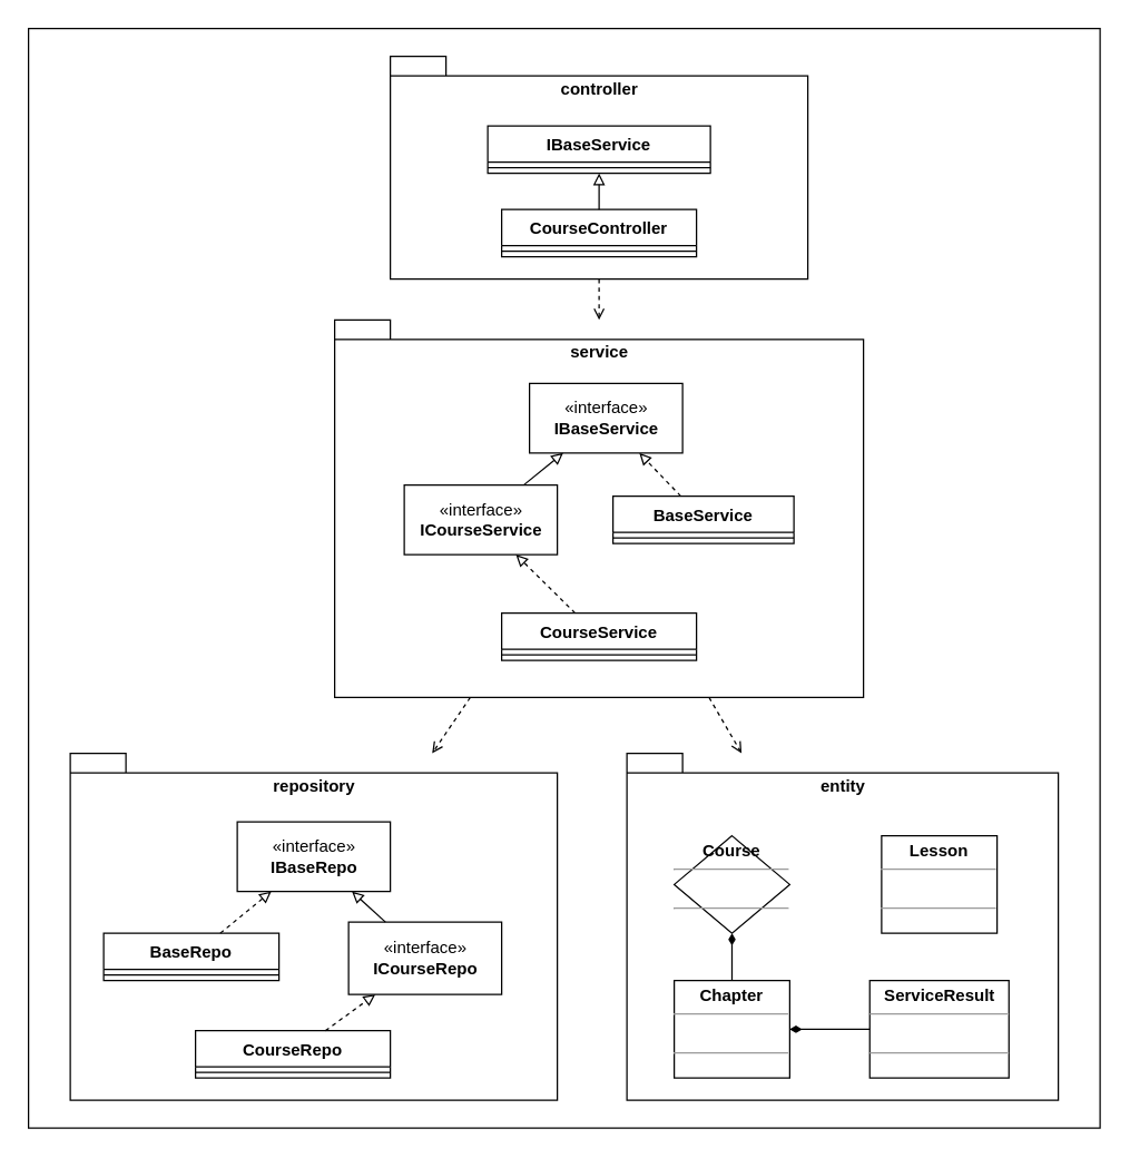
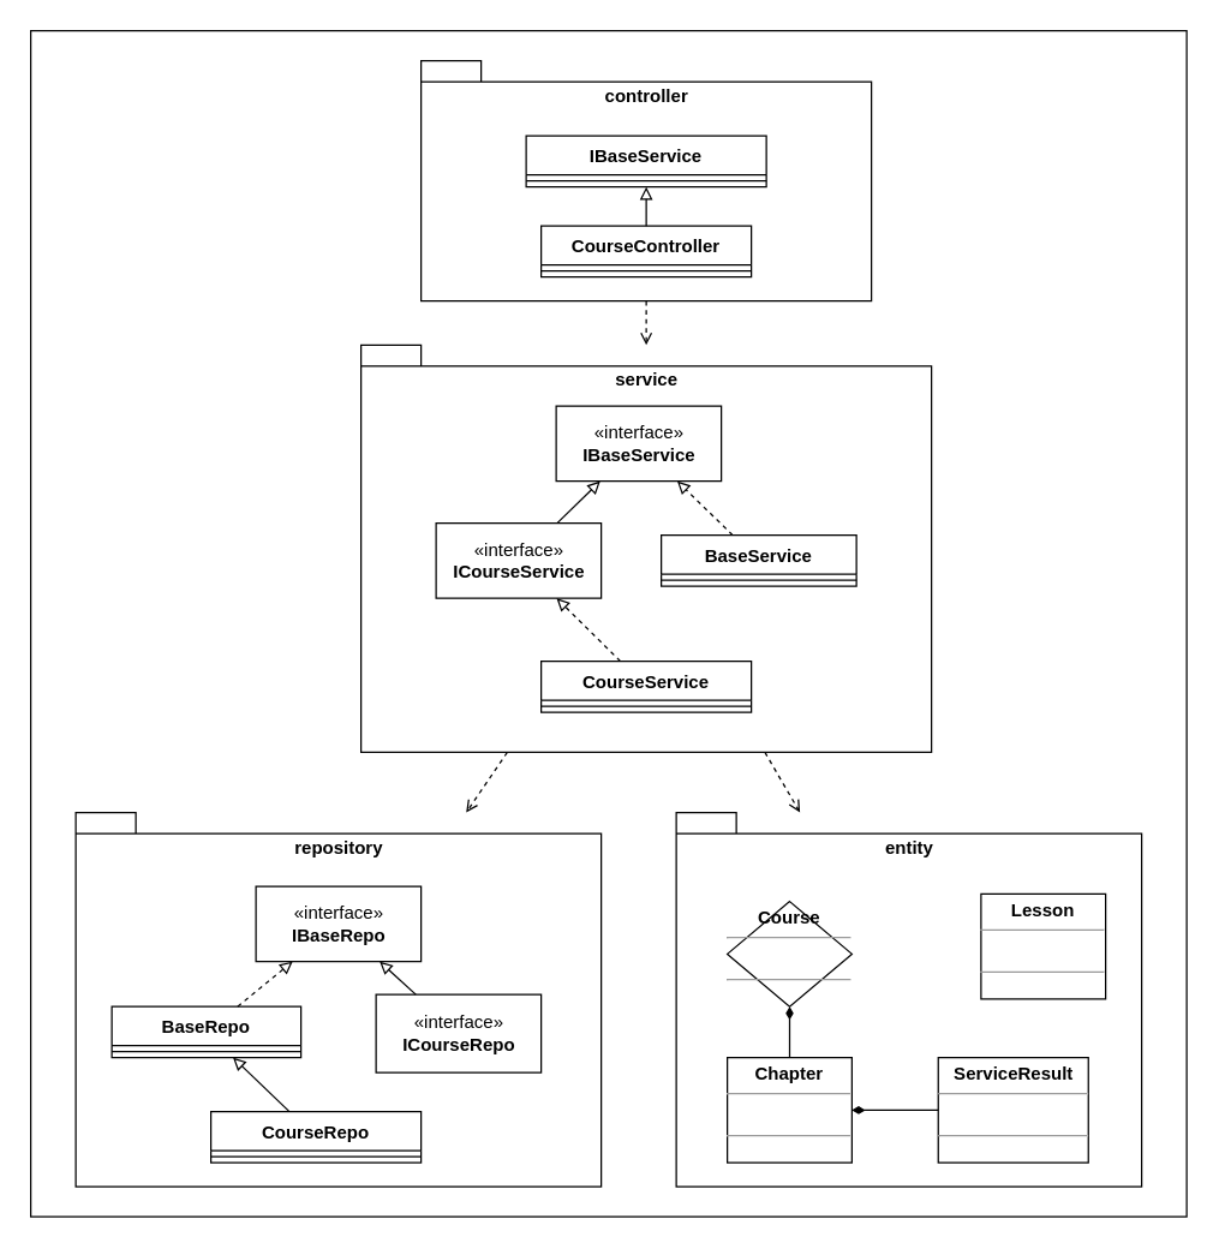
- <mxCell id="14" value="«interface»&lt;br&gt;&lt;b&gt;IBaseService&lt;/b&gt;" style="html=1;" parent="1" vertex="1"><mxGeometry x="380" y="275" width="110" height="50" as="geometry" /></mxCell>
+ <mxCell id="14" value="«interface»&lt;br&gt;&lt;b&gt;IBaseService&lt;/b&gt;" style="html=1;" parent="1" vertex="1"><mxGeometry x="370" y="270" width="110" height="50" as="geometry" /></mxCell>
- <mxCell id="27" value="&lt;p style=&quot;margin:0px;margin-top:4px;text-align:center;&quot;&gt;&lt;b&gt;Lesson&lt;/b&gt;&lt;/p&gt;&lt;hr size=&quot;1&quot;&gt;&lt;p style=&quot;margin:0px;margin-left:4px;&quot;&gt;&lt;br&gt;&lt;/p&gt;&lt;hr size=&quot;1&quot;&gt;&lt;p style=&quot;margin:0px;margin-left:4px;&quot;&gt;&lt;br&gt;&lt;/p&gt;" style="verticalAlign=top;align=left;overflow=fill;fontSize=12;fontFamily=Helvetica;html=1;" parent="1" vertex="1"><mxGeometry x="633" y="600" width="83" height="70" as="geometry" /></mxCell>
+ <mxCell id="27" value="&lt;p style=&quot;margin:0px;margin-top:4px;text-align:center;&quot;&gt;&lt;b&gt;Lesson&lt;/b&gt;&lt;/p&gt;&lt;hr size=&quot;1&quot;&gt;&lt;p style=&quot;margin:0px;margin-left:4px;&quot;&gt;&lt;br&gt;&lt;/p&gt;&lt;hr size=&quot;1&quot;&gt;&lt;p style=&quot;margin:0px;margin-left:4px;&quot;&gt;&lt;br&gt;&lt;/p&gt;" style="verticalAlign=top;align=left;overflow=fill;fontSize=12;fontFamily=Helvetica;html=1;" parent="1" vertex="1"><mxGeometry x="653" y="595" width="83" height="70" as="geometry" /></mxCell>
+ <mxCell id="21" value="" style="endArrow=block;html=1;rounded=0;endFill=0;" parent="1" source="19" target="17" edge="1"><mxGeometry width="50" height="50" relative="1" as="geometry"><mxPoint x="-170" y="830" as="sourcePoint" /><mxPoint x="-120" y="780" as="targetPoint" /></mxGeometry></mxCell>
- <mxCell id="36" value="" style="endArrow=block;html=1;rounded=0;endFill=0;dashed=1;" parent="1" source="19" target="33" edge="1"><mxGeometry width="50" height="50" relative="1" as="geometry"><mxPoint x="197" y="690" as="sourcePoint" /><mxPoint x="171" y="670" as="targetPoint" /></mxGeometry></mxCell>
